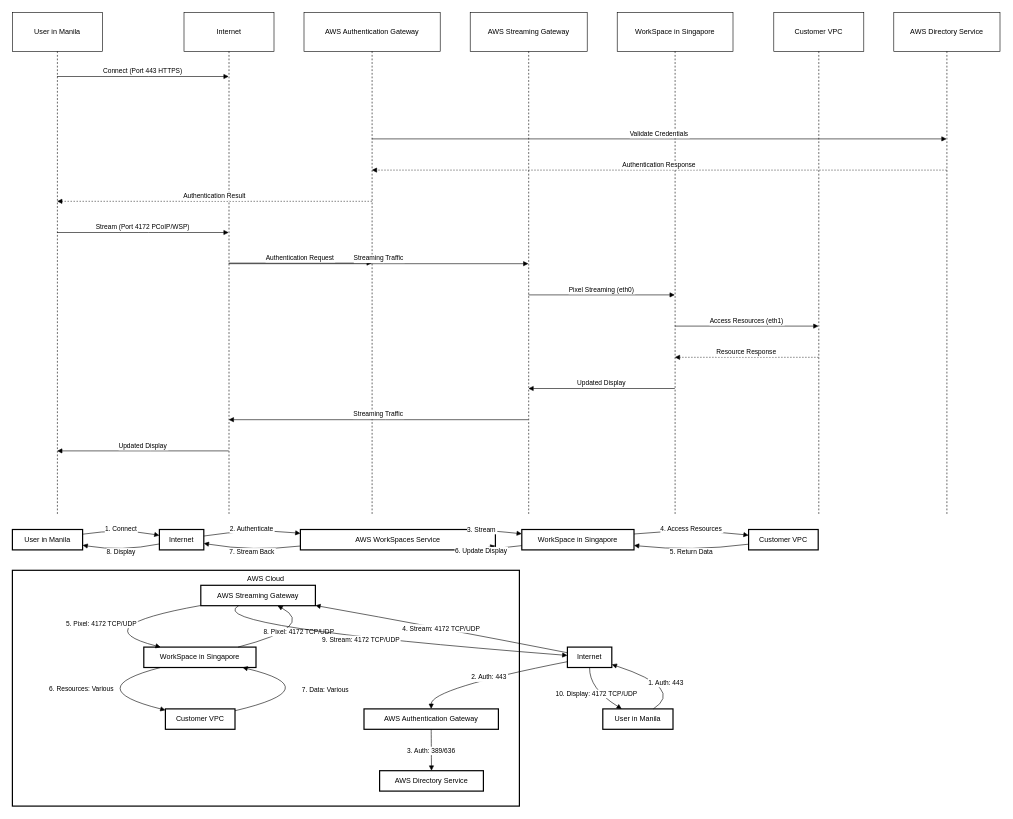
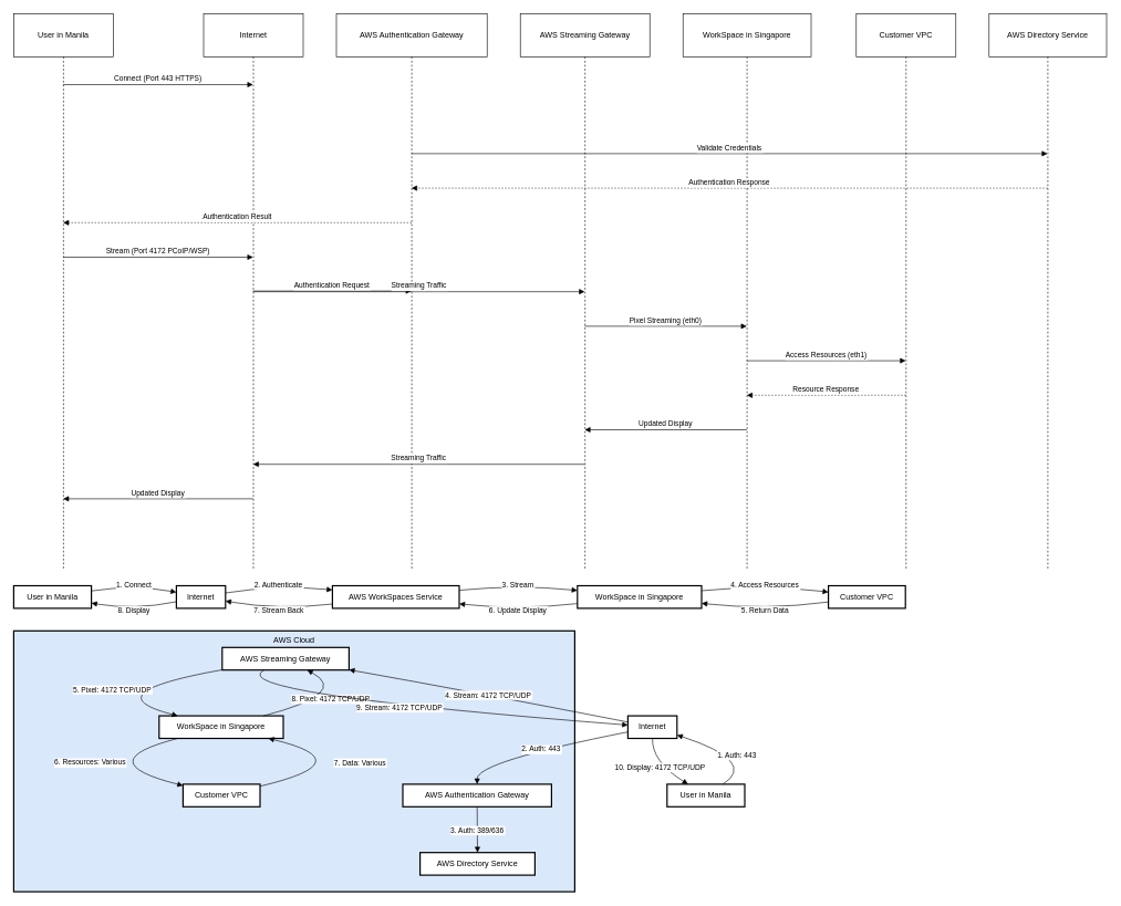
- <mxCell id="24" value="AWS WorkSpaces Service" style="whiteSpace=wrap;strokeWidth=2;" vertex="1" parent="1"><mxGeometry x="500" y="882" width="325" height="34" as="geometry" /></mxCell>
+ <mxCell id="24" value="AWS WorkSpaces Service" style="whiteSpace=wrap;strokeWidth=2;" vertex="1" parent="1"><mxGeometry x="500" y="882" width="191" height="34" as="geometry" /></mxCell>
- <mxCell id="35" value="AWS Cloud" style="whiteSpace=wrap;strokeWidth=2;verticalAlign=top;" vertex="1" parent="1"><mxGeometry x="20" y="950" width="845" height="393" as="geometry" /></mxCell>
+ <mxCell id="35" value="AWS Cloud" style="whiteSpace=wrap;strokeWidth=2;verticalAlign=top;fillColor=#dae8fc;" vertex="1" parent="1"><mxGeometry x="20" y="950" width="845" height="393" as="geometry" /></mxCell>
